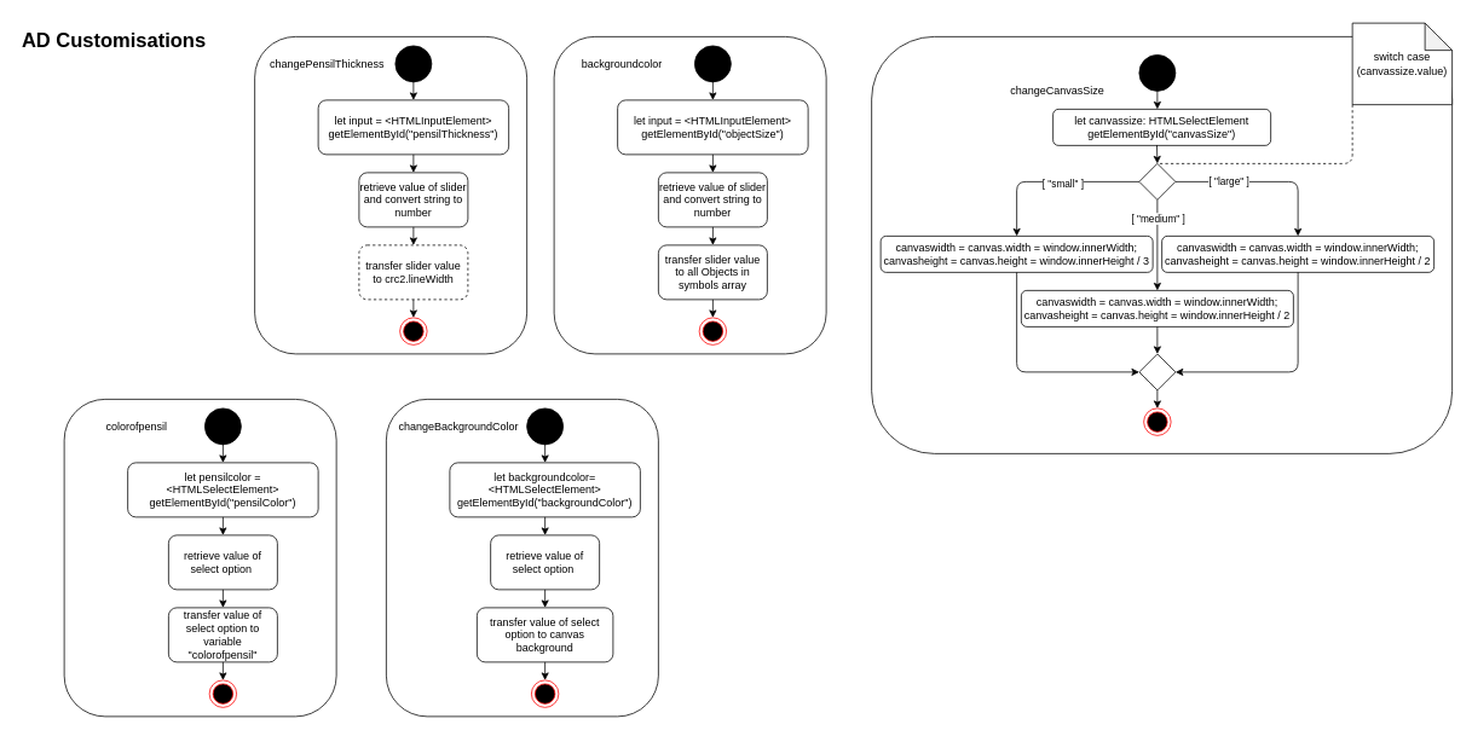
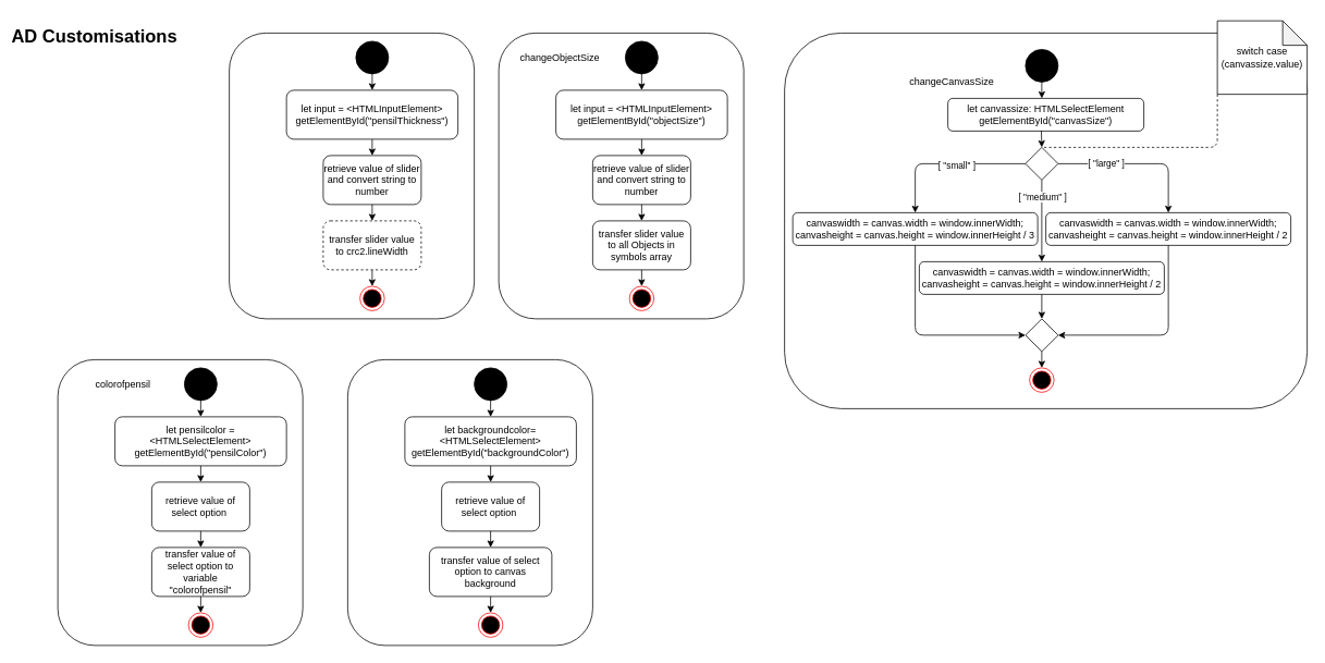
- <mxCell id="2" value="&lt;font style=&quot;font-size: 22px&quot;&gt;&lt;b&gt;AD Customisations&lt;/b&gt;&lt;/font&gt;" style="text;html=1;strokeColor=none;fillColor=none;align=center;verticalAlign=middle;whiteSpace=wrap;rounded=0;" vertex="1" parent="1"><mxGeometry x="20" y="20" width="210" height="50" as="geometry" /></mxCell>
+ <mxCell id="2" value="&lt;font style=&quot;font-size: 22px&quot;&gt;&lt;b&gt;AD Customisations&lt;/b&gt;&lt;/font&gt;" style="text;html=1;strokeColor=none;fillColor=none;align=center;verticalAlign=middle;whiteSpace=wrap;rounded=0;" vertex="1" parent="1"><mxGeometry x="10" y="20" width="210" height="50" as="geometry" /></mxCell>
- <mxCell id="13" value="changePensilThickness" style="text;html=1;strokeColor=none;fillColor=none;align=center;verticalAlign=middle;whiteSpace=wrap;rounded=0;" vertex="1" parent="1"><mxGeometry x="285" y="60" width="150" height="20" as="geometry" /></mxCell>
- <mxCell id="24" value="backgroundcolor" style="text;html=1;strokeColor=none;fillColor=none;align=center;verticalAlign=middle;whiteSpace=wrap;rounded=0;" vertex="1" parent="1"><mxGeometry x="610" y="60" width="150" height="20" as="geometry" /></mxCell>
+ <mxCell id="24" value="changeObjectSize" style="text;html=1;strokeColor=none;fillColor=none;align=center;verticalAlign=middle;whiteSpace=wrap;rounded=0;" vertex="1" parent="1"><mxGeometry x="610" y="60" width="150" height="20" as="geometry" /></mxCell>
- <mxCell id="70" value="changeBackgroundColor" style="text;html=1;strokeColor=none;fillColor=none;align=center;verticalAlign=middle;whiteSpace=wrap;rounded=0;" vertex="1" parent="1"><mxGeometry x="430" y="460" width="150" height="20" as="geometry" /></mxCell>
